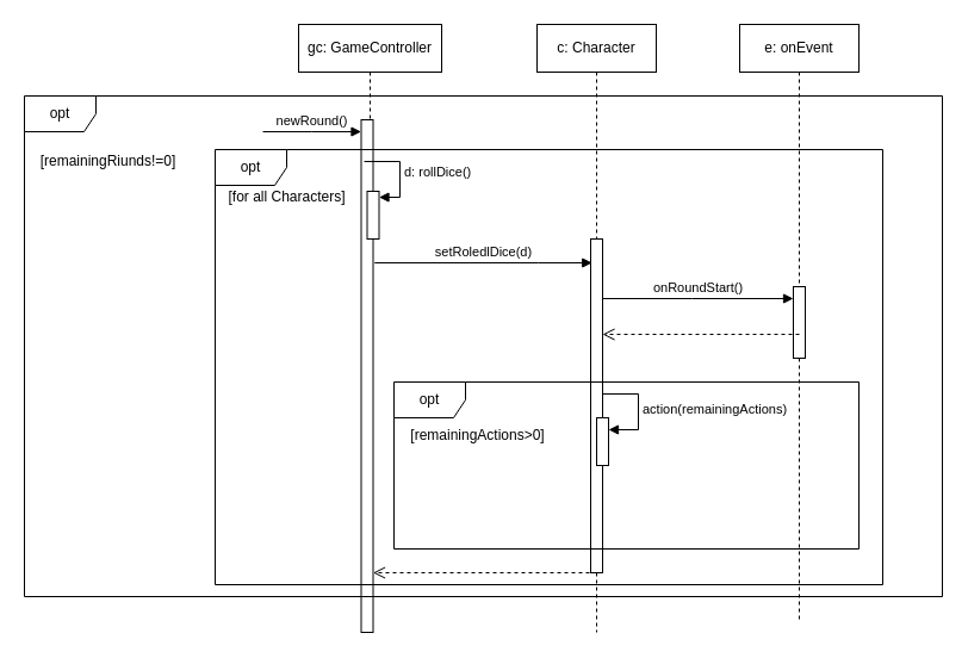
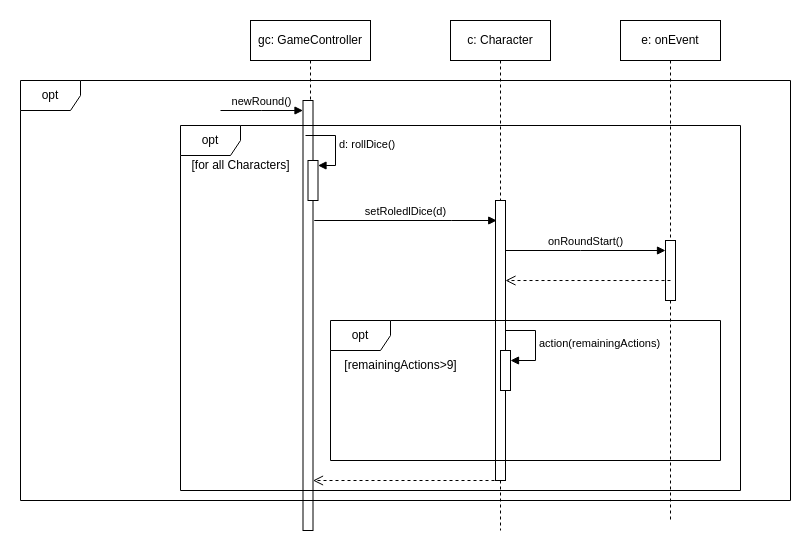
- <mxCell id="13" value="[remainingRiunds!=0]" style="text;html=1;align=center;verticalAlign=middle;resizable=0;points=[];autosize=1;strokeColor=none;fillColor=none;" parent="1" vertex="1"><mxGeometry x="20" y="120" width="140" height="30" as="geometry" /></mxCell>
- <mxCell id="15" value="[remainingActions&amp;gt;0]" style="text;html=1;align=center;verticalAlign=middle;resizable=0;points=[];autosize=1;strokeColor=none;fillColor=none;" parent="1" vertex="1"><mxGeometry x="330" y="350" width="140" height="30" as="geometry" /></mxCell>
+ <mxCell id="15" value="[remainingActions&amp;gt;9]" style="text;html=1;align=center;verticalAlign=middle;resizable=0;points=[];autosize=1;strokeColor=none;fillColor=none;" parent="1" vertex="1"><mxGeometry x="330" y="350" width="140" height="30" as="geometry" /></mxCell>
